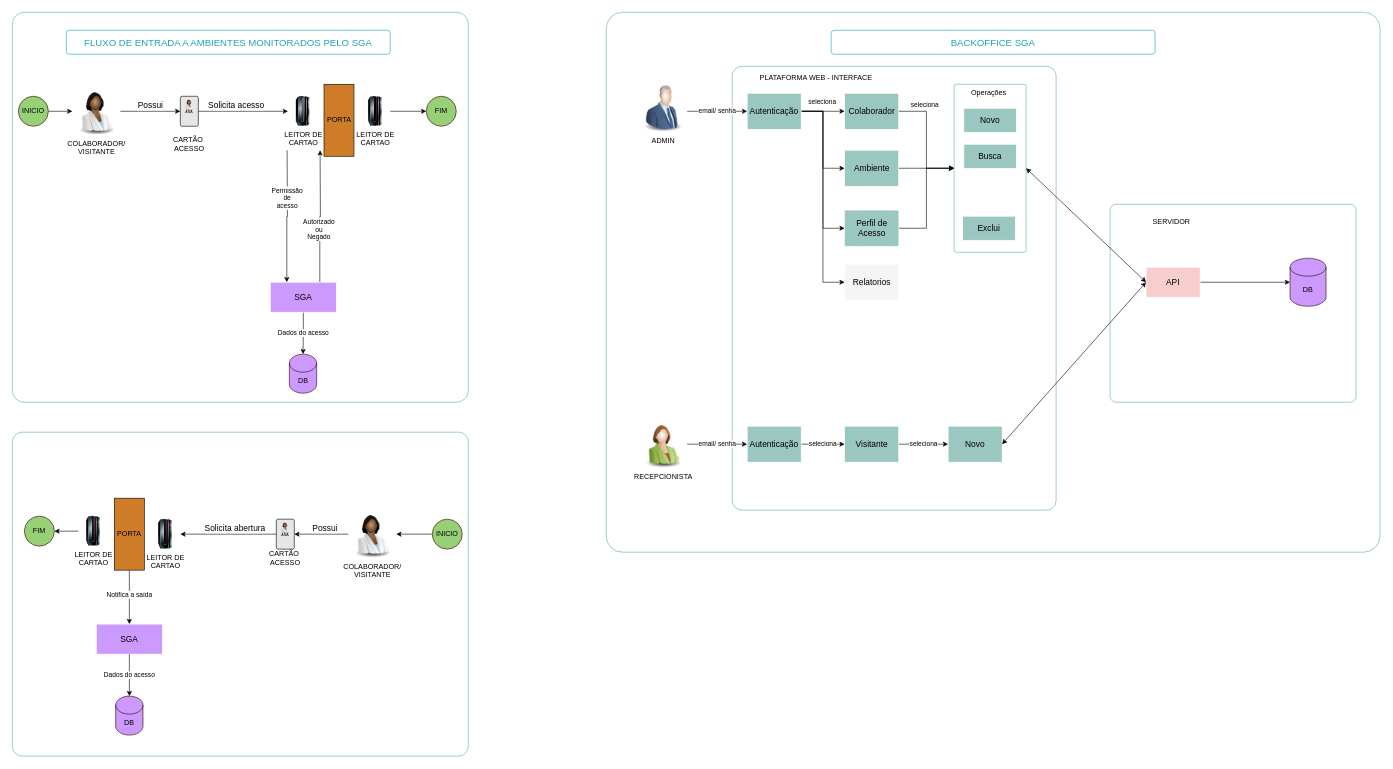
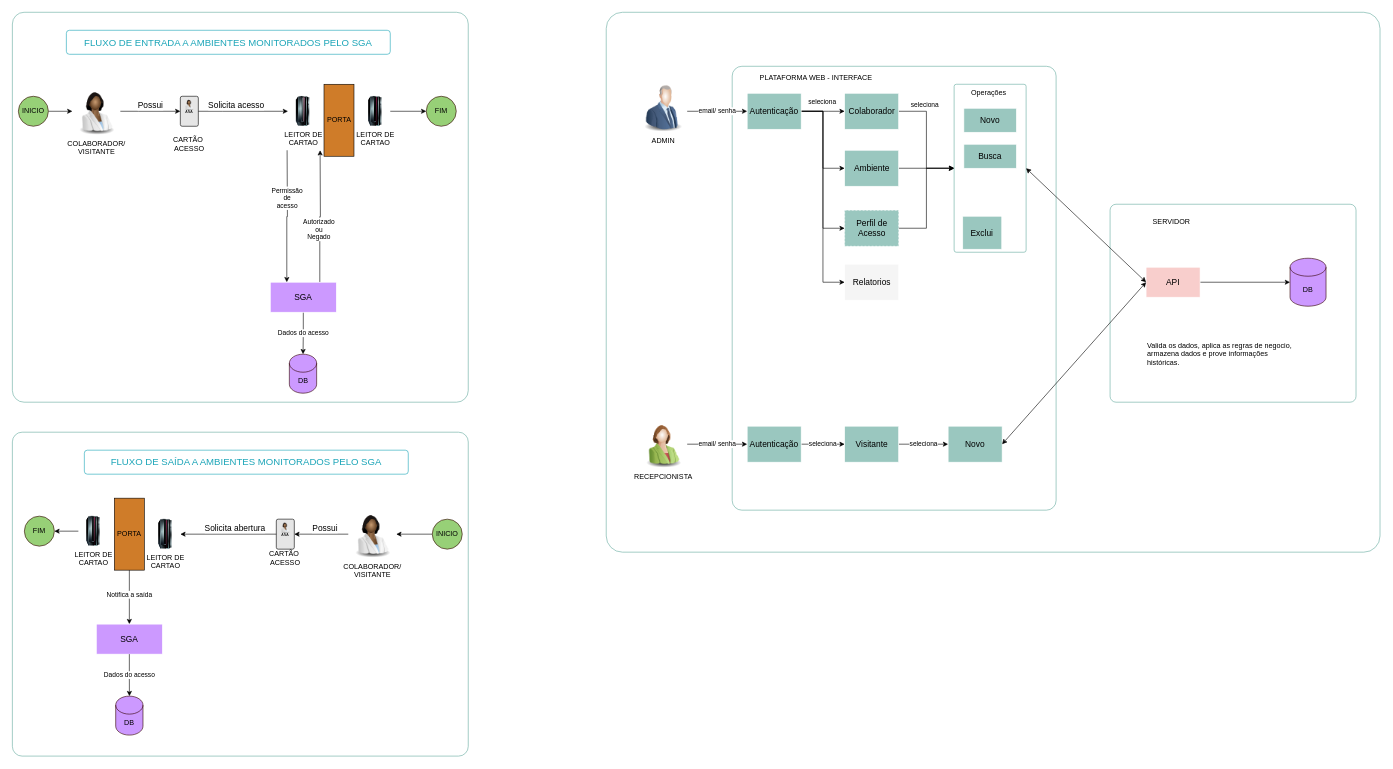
- <mxCell id="45" value="BACKOFFICE SGA" style="html=1;shadow=0;dashed=0;shape=mxgraph.bootstrap.rrect;rSize=5;strokeColor=#1CA5B8;strokeWidth=1;fillColor=none;fontColor=#1CA5B8;whiteSpace=wrap;align=center;verticalAlign=middle;spacingLeft=0;fontStyle=0;fontSize=16;spacing=5;" vertex="1" parent="1"><mxGeometry x="1385" y="50" width="540" height="40" as="geometry" /></mxCell>
- <mxCell id="79" value="&lt;span style=&quot;font-size: 14px&quot;&gt;Exclui&lt;/span&gt;" style="rounded=0;whiteSpace=wrap;html=1;fillColor=#9AC7BF;strokeColor=#FFFFFF;" vertex="1" parent="76"><mxGeometry x="14.38" y="220" width="87.5" height="40" as="geometry" /></mxCell>
+ <mxCell id="79" value="&lt;span style=&quot;font-size: 14px&quot;&gt;Exclui&lt;/span&gt;" style="rounded=0;whiteSpace=wrap;html=1;fillColor=#9AC7BF;strokeColor=#FFFFFF;" vertex="1" parent="76"><mxGeometry x="14.38" y="220" width="65" height="55" as="geometry" /></mxCell>
+ <mxCell id="90" value="Valida os dados, aplica as regras de negocio, armazena dados e prove informações históricas." style="text;html=1;strokeColor=none;fillColor=none;align=left;verticalAlign=middle;whiteSpace=wrap;rounded=0;" vertex="1" parent="1"><mxGeometry x="1910" y="540" width="260" height="100" as="geometry" /></mxCell>
+ <mxCell id="39" value="FLUXO DE SAÍDA A AMBIENTES MONITORADOS PELO SGA" style="html=1;shadow=0;dashed=0;shape=mxgraph.bootstrap.rrect;rSize=5;strokeColor=#1CA5B8;strokeWidth=1;fillColor=none;fontColor=#1CA5B8;whiteSpace=wrap;align=center;verticalAlign=middle;spacingLeft=0;fontStyle=0;fontSize=16;spacing=5;" vertex="1" parent="1"><mxGeometry x="140" y="750" width="540" height="40" as="geometry" /></mxCell>
